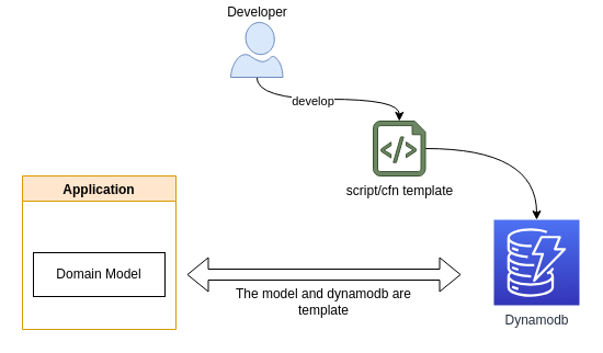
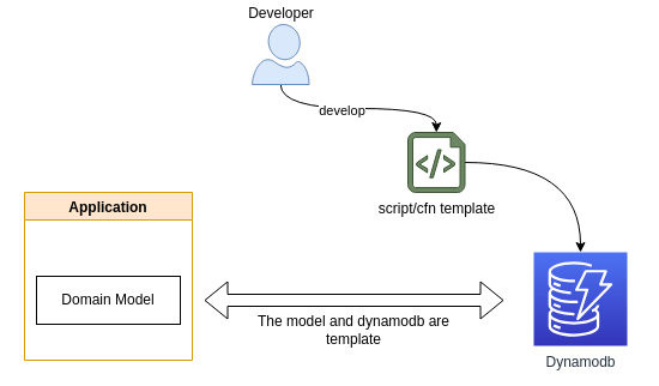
- <mxCell id="9" value="Dynamodb" style="sketch=0;points=[[0,0,0],[0.25,0,0],[0.5,0,0],[0.75,0,0],[1,0,0],[0,1,0],[0.25,1,0],[0.5,1,0],[0.75,1,0],[1,1,0],[0,0.25,0],[0,0.5,0],[0,0.75,0],[1,0.25,0],[1,0.5,0],[1,0.75,0]];outlineConnect=0;fontColor=#232F3E;gradientColor=#4D72F3;gradientDirection=north;fillColor=#3334B9;strokeColor=#ffffff;dashed=0;verticalLabelPosition=bottom;verticalAlign=top;align=center;html=1;fontSize=12;fontStyle=0;aspect=fixed;shape=mxgraph.aws4.resourceIcon;resIcon=mxgraph.aws4.dynamodb;" vertex="1" parent="1"><mxGeometry x="450" y="200" width="78" height="78" as="geometry" /></mxCell>
+ <mxCell id="9" value="Dynamodb" style="sketch=0;points=[[0,0,0],[0.25,0,0],[0.5,0,0],[0.75,0,0],[1,0,0],[0,1,0],[0.25,1,0],[0.5,1,0],[0.75,1,0],[1,1,0],[0,0.25,0],[0,0.5,0],[0,0.75,0],[1,0.25,0],[1,0.5,0],[1,0.75,0]];outlineConnect=0;fontColor=#232F3E;gradientColor=#4D72F3;gradientDirection=north;fillColor=#3334B9;strokeColor=#ffffff;dashed=0;verticalLabelPosition=bottom;verticalAlign=top;align=center;html=1;fontSize=12;fontStyle=0;aspect=fixed;shape=mxgraph.aws4.resourceIcon;resIcon=mxgraph.aws4.dynamodb;" vertex="1" parent="1"><mxGeometry x="445" y="210" width="78" height="78" as="geometry" /></mxCell>
